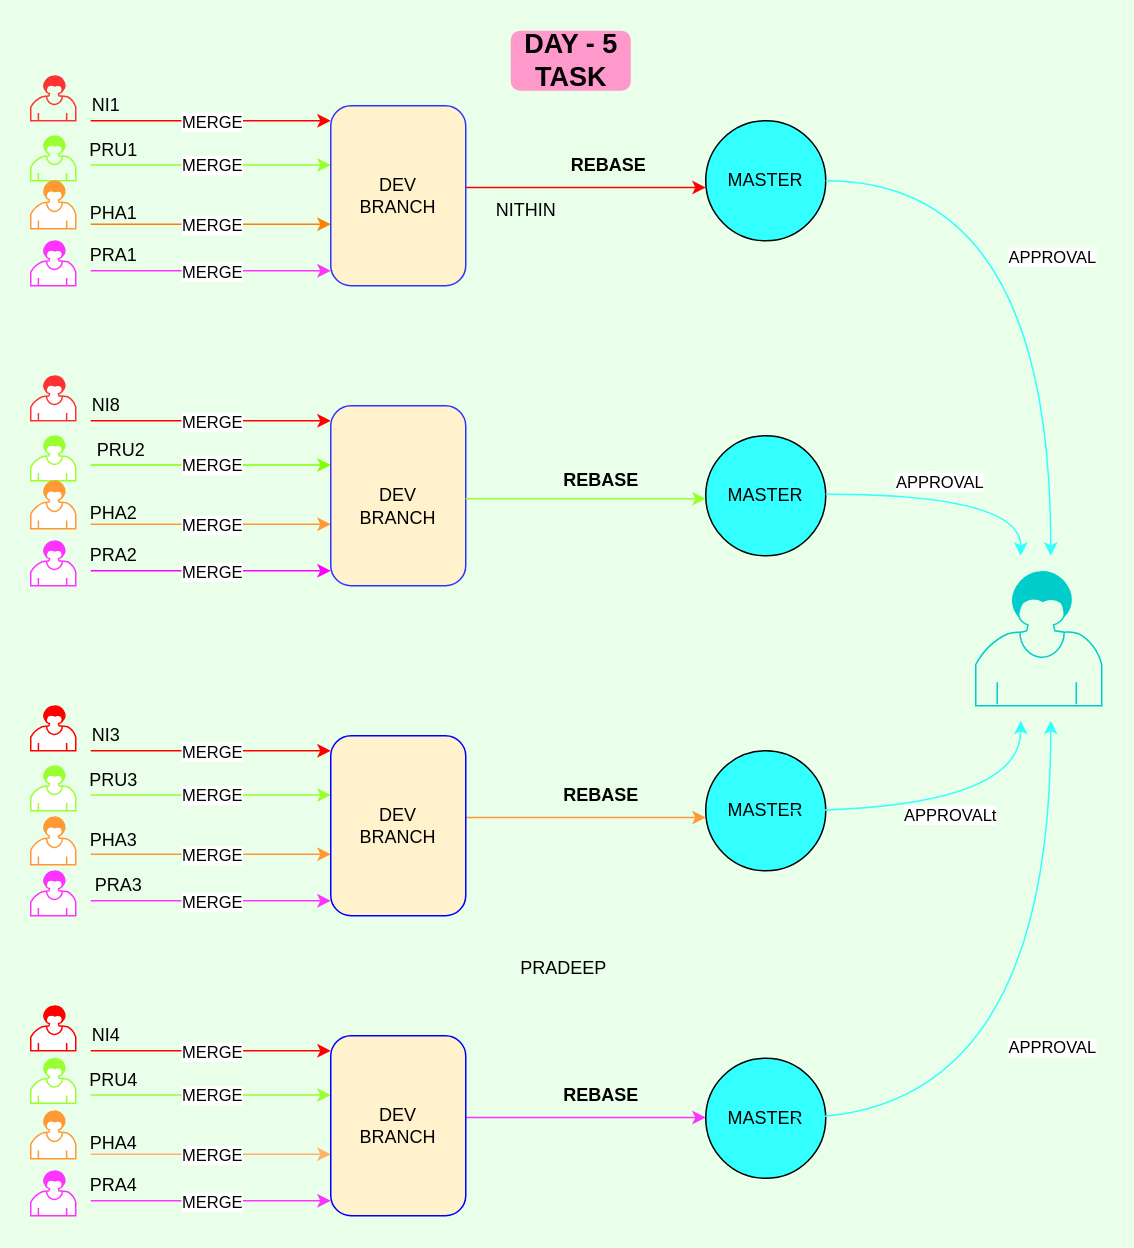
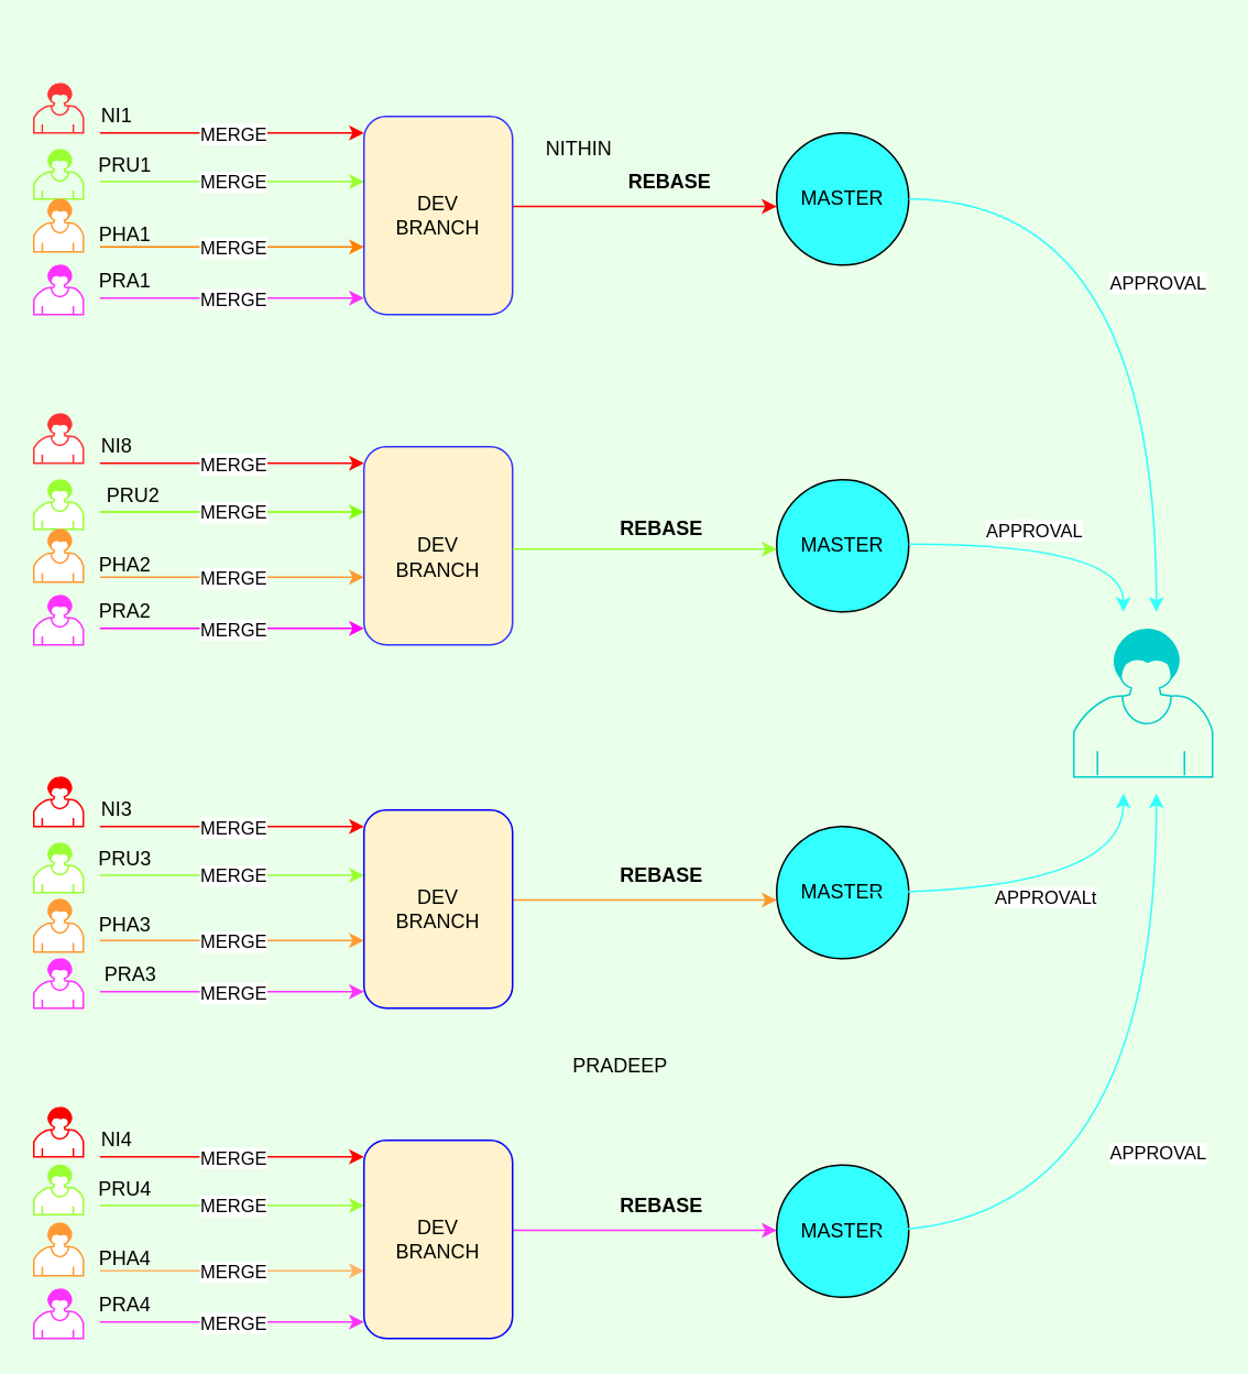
- <mxCell id="79" value="&lt;font style=&quot;font-size: 18px&quot;&gt;&lt;b&gt;DAY - 5 &lt;br&gt;TASK&lt;/b&gt;&lt;/font&gt;" style="text;html=1;align=center;verticalAlign=middle;resizable=0;points=[];autosize=1;rounded=1;fillColor=#FF99CC;" parent="1" vertex="1"><mxGeometry x="340" y="20" width="80" height="40" as="geometry" /></mxCell>
- <mxCell id="2" value="NITHIN" style="text;html=1;align=center;verticalAlign=middle;resizable=0;points=[];autosize=1;rounded=1;" parent="1" vertex="1"><mxGeometry x="320" y="130" width="60" height="20" as="geometry" /></mxCell>
+ <mxCell id="2" value="NITHIN" style="text;html=1;align=center;verticalAlign=middle;resizable=0;points=[];autosize=1;rounded=1;" parent="1" vertex="1"><mxGeometry x="320" y="80" width="60" height="20" as="geometry" /></mxCell>
